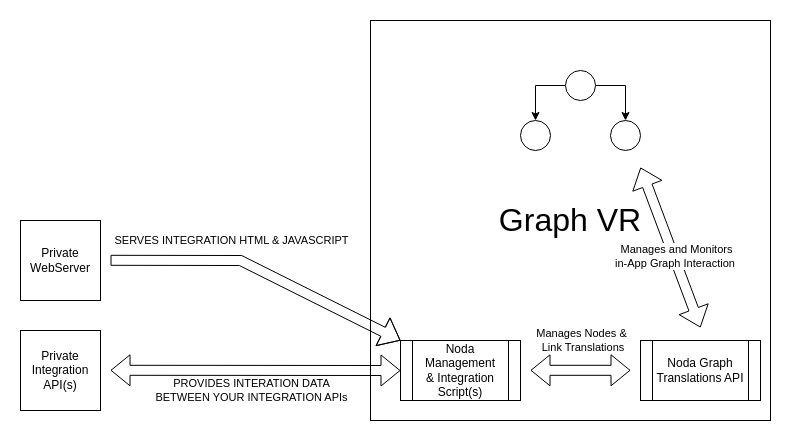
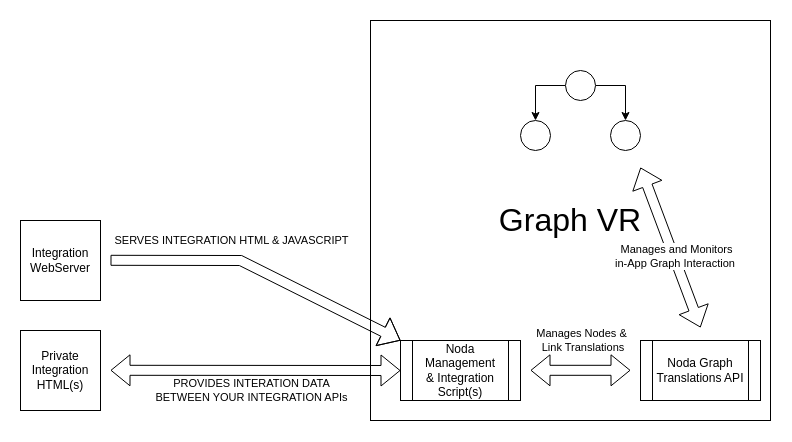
- <mxCell id="2" value="Private WebServer" style="whiteSpace=wrap;html=1;aspect=fixed;" vertex="1" parent="1"><mxGeometry x="20" y="220" width="80" height="80" as="geometry" /></mxCell>
+ <mxCell id="2" value="Integration WebServer" style="whiteSpace=wrap;html=1;aspect=fixed;" vertex="1" parent="1"><mxGeometry x="20" y="220" width="80" height="80" as="geometry" /></mxCell>
- <mxCell id="8" value="Private Integration API(s)" style="whiteSpace=wrap;html=1;aspect=fixed;" vertex="1" parent="1"><mxGeometry x="20" y="330" width="80" height="80" as="geometry" /></mxCell>
+ <mxCell id="8" value="Private Integration HTML(s)" style="whiteSpace=wrap;html=1;aspect=fixed;" vertex="1" parent="1"><mxGeometry x="20" y="330" width="80" height="80" as="geometry" /></mxCell>
